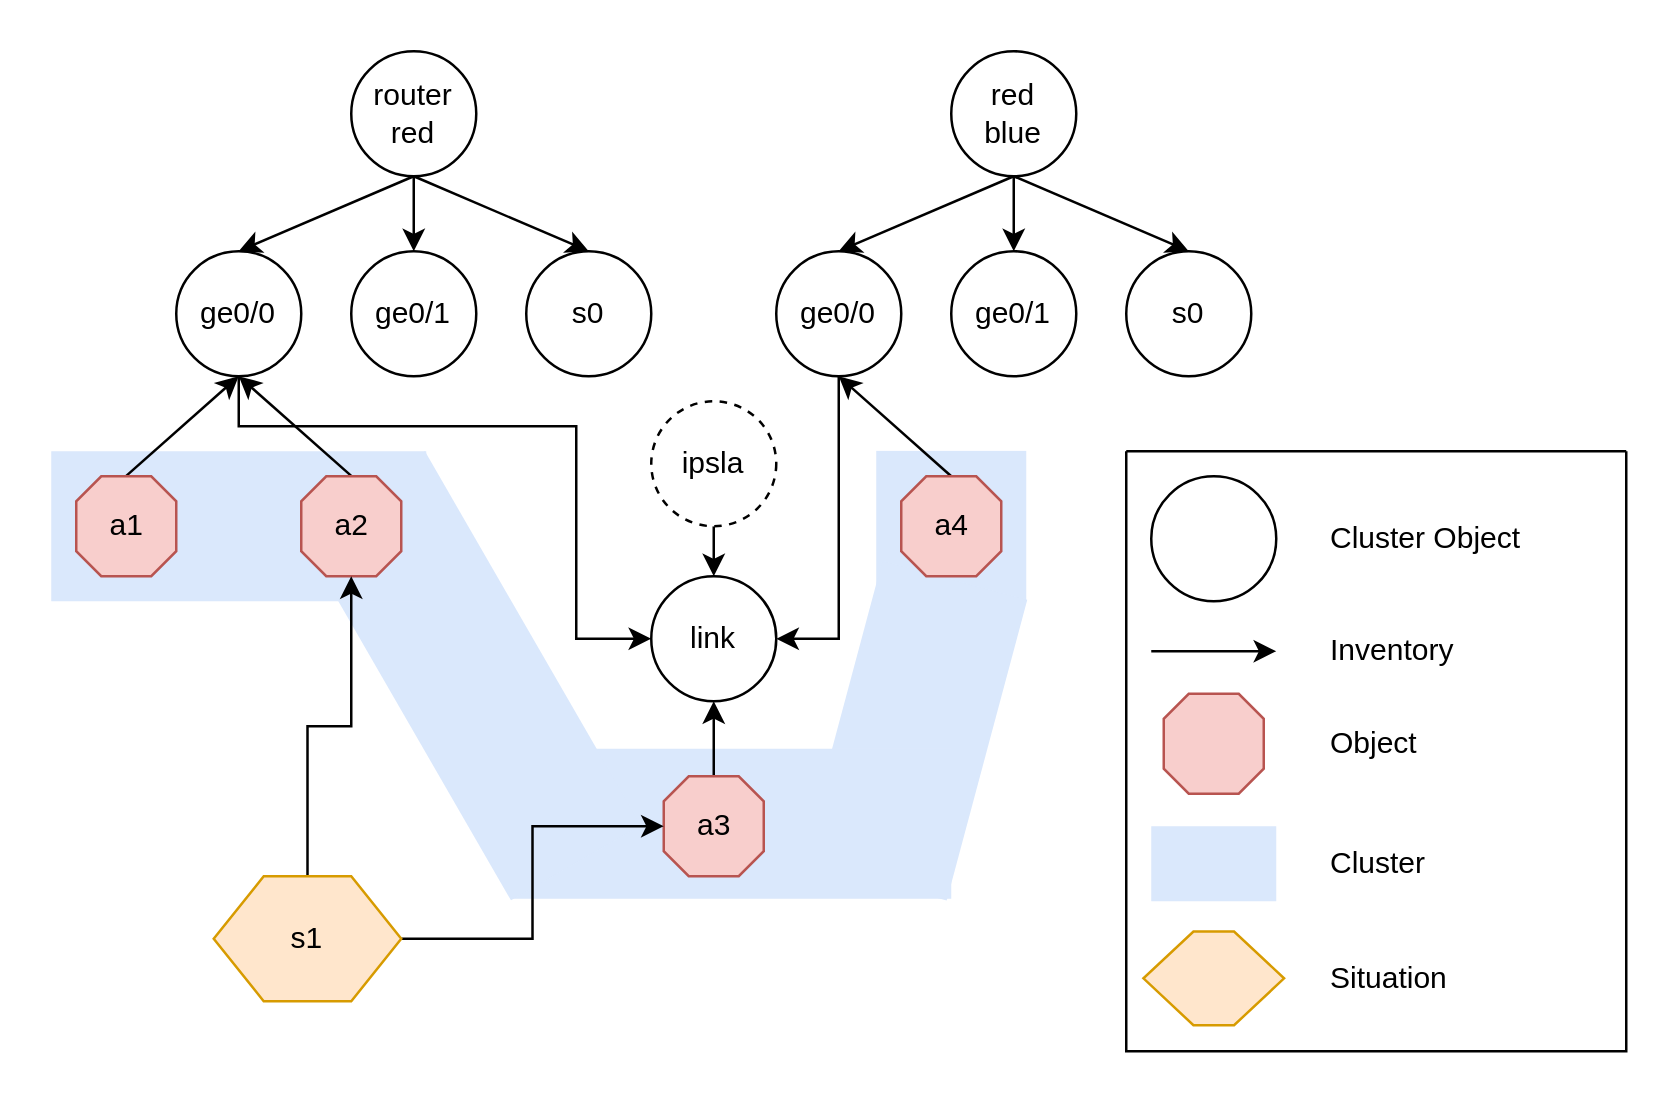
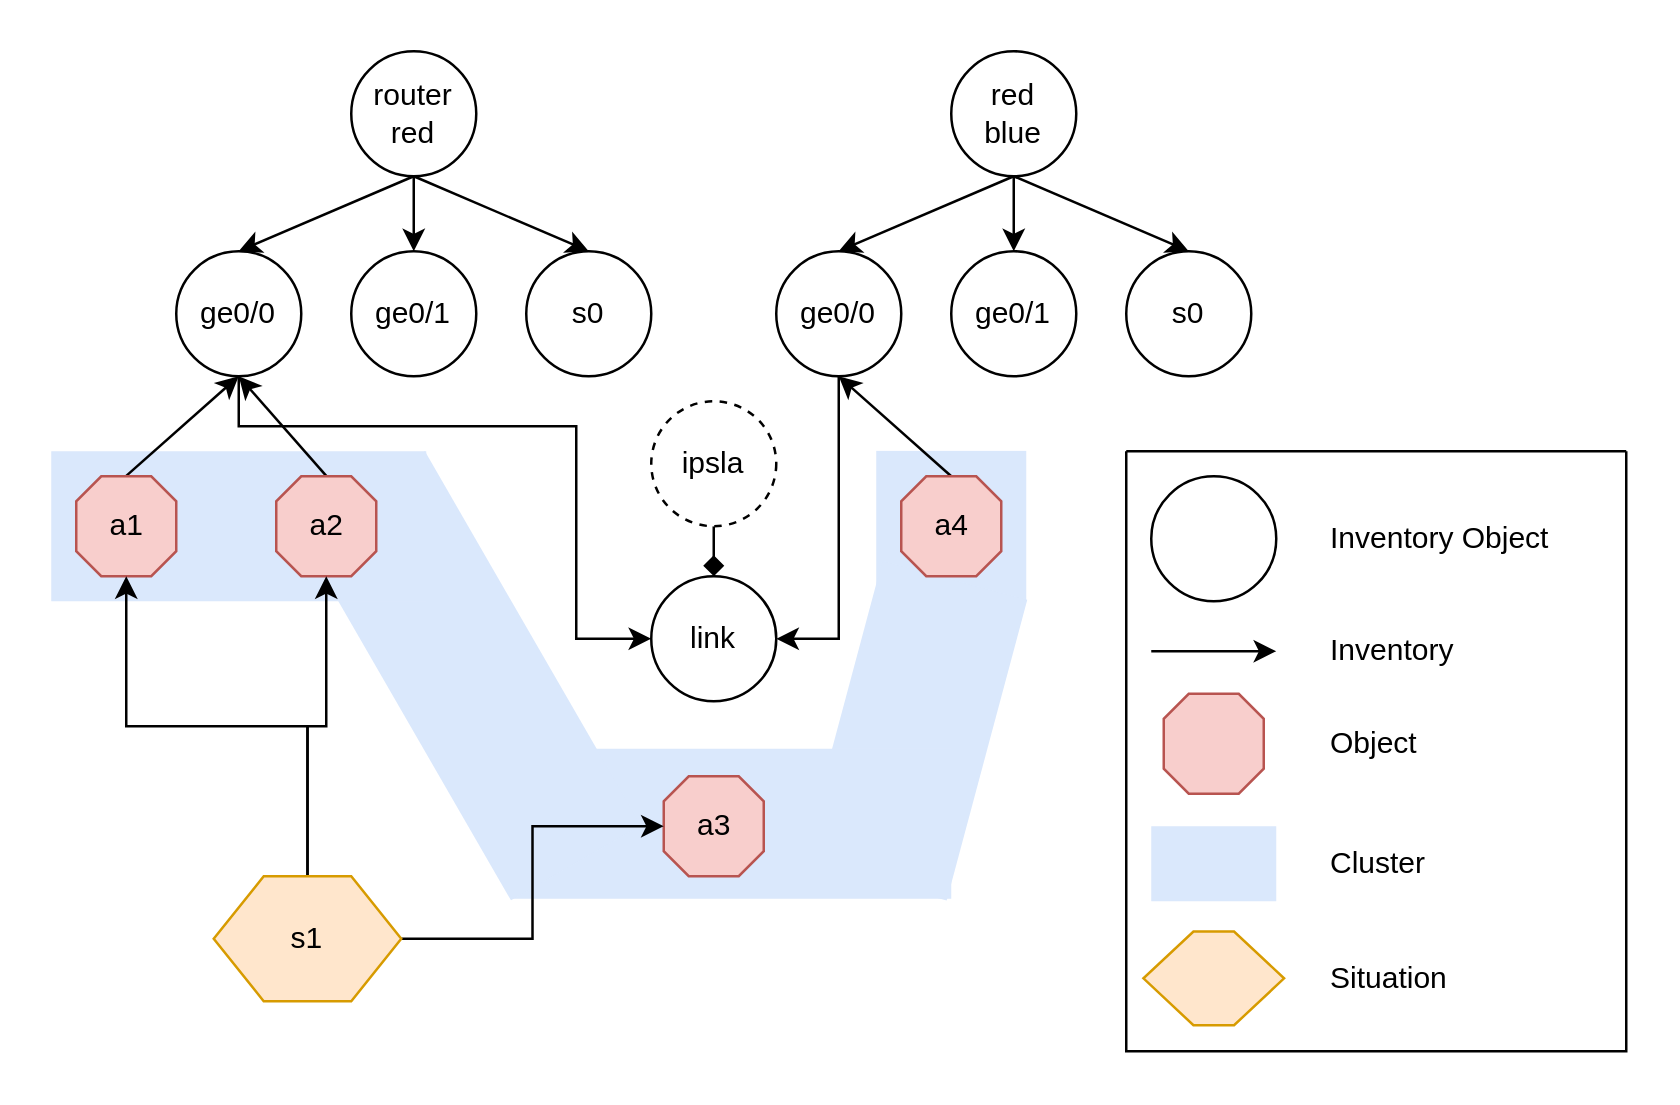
- <mxCell id="42" value="a2" style="verticalLabelPosition=middle;verticalAlign=middle;html=1;shape=mxgraph.basic.polygon;polyCoords=[[0.25,0],[0.75,0],[1,0.25],[1,0.75],[0.75,1],[0.25,1],[0,0.75],[0,0.25]];polyline=0;labelPosition=center;align=center;fillColor=#f8cecc;strokeColor=#b85450;aspect=fixed;" vertex="1" parent="1"><mxGeometry x="120" y="190" width="40" height="40" as="geometry" /></mxCell>
+ <mxCell id="42" value="a2" style="verticalLabelPosition=middle;verticalAlign=middle;html=1;shape=mxgraph.basic.polygon;polyCoords=[[0.25,0],[0.75,0],[1,0.25],[1,0.75],[0.75,1],[0.25,1],[0,0.75],[0,0.25]];polyline=0;labelPosition=center;align=center;fillColor=#f8cecc;strokeColor=#b85450;aspect=fixed;" vertex="1" parent="1"><mxGeometry x="110" y="190" width="40" height="40" as="geometry" /></mxCell>
- <mxCell id="32" value="Cluster Object" style="text;html=1;strokeColor=none;fillColor=none;align=left;verticalAlign=middle;whiteSpace=wrap;rounded=0;" vertex="1" parent="30"><mxGeometry x="80" y="20" width="100" height="30" as="geometry" /></mxCell>
+ <mxCell id="32" value="Inventory Object" style="text;html=1;strokeColor=none;fillColor=none;align=left;verticalAlign=middle;whiteSpace=wrap;rounded=0;" vertex="1" parent="30"><mxGeometry x="80" y="20" width="100" height="30" as="geometry" /></mxCell>
- <mxCell id="26" style="edgeStyle=none;rounded=0;orthogonalLoop=1;jettySize=auto;html=1;exitX=0.5;exitY=1;exitDx=0;exitDy=0;entryX=0.5;entryY=0;entryDx=0;entryDy=0;" edge="1" parent="1" source="27" target="29"><mxGeometry relative="1" as="geometry" /></mxCell>
+ <mxCell id="26" style="edgeStyle=none;rounded=0;orthogonalLoop=1;jettySize=auto;html=1;exitX=0.5;exitY=1;exitDx=0;exitDy=0;entryX=0.5;entryY=0;entryDx=0;entryDy=0;endArrow=diamond;" edge="1" parent="1" source="27" target="29"><mxGeometry relative="1" as="geometry" /></mxCell>
+ <mxCell id="45" style="edgeStyle=orthogonalEdgeStyle;rounded=0;orthogonalLoop=1;jettySize=auto;html=1;exitX=0.5;exitY=0;exitDx=0;exitDy=0;fillColor=#6666FF;elbow=vertical;entryX=0.5;entryY=1;entryDx=0;entryDy=0;entryPerimeter=0;" edge="1" parent="1" source="48" target="41"><mxGeometry relative="1" as="geometry" /></mxCell>
- <mxCell id="28" style="edgeStyle=none;rounded=0;orthogonalLoop=1;jettySize=auto;html=1;elbow=vertical;entryX=0.5;entryY=1;entryDx=0;entryDy=0;" edge="1" parent="1" source="43" target="29"><mxGeometry relative="1" as="geometry" /></mxCell>
